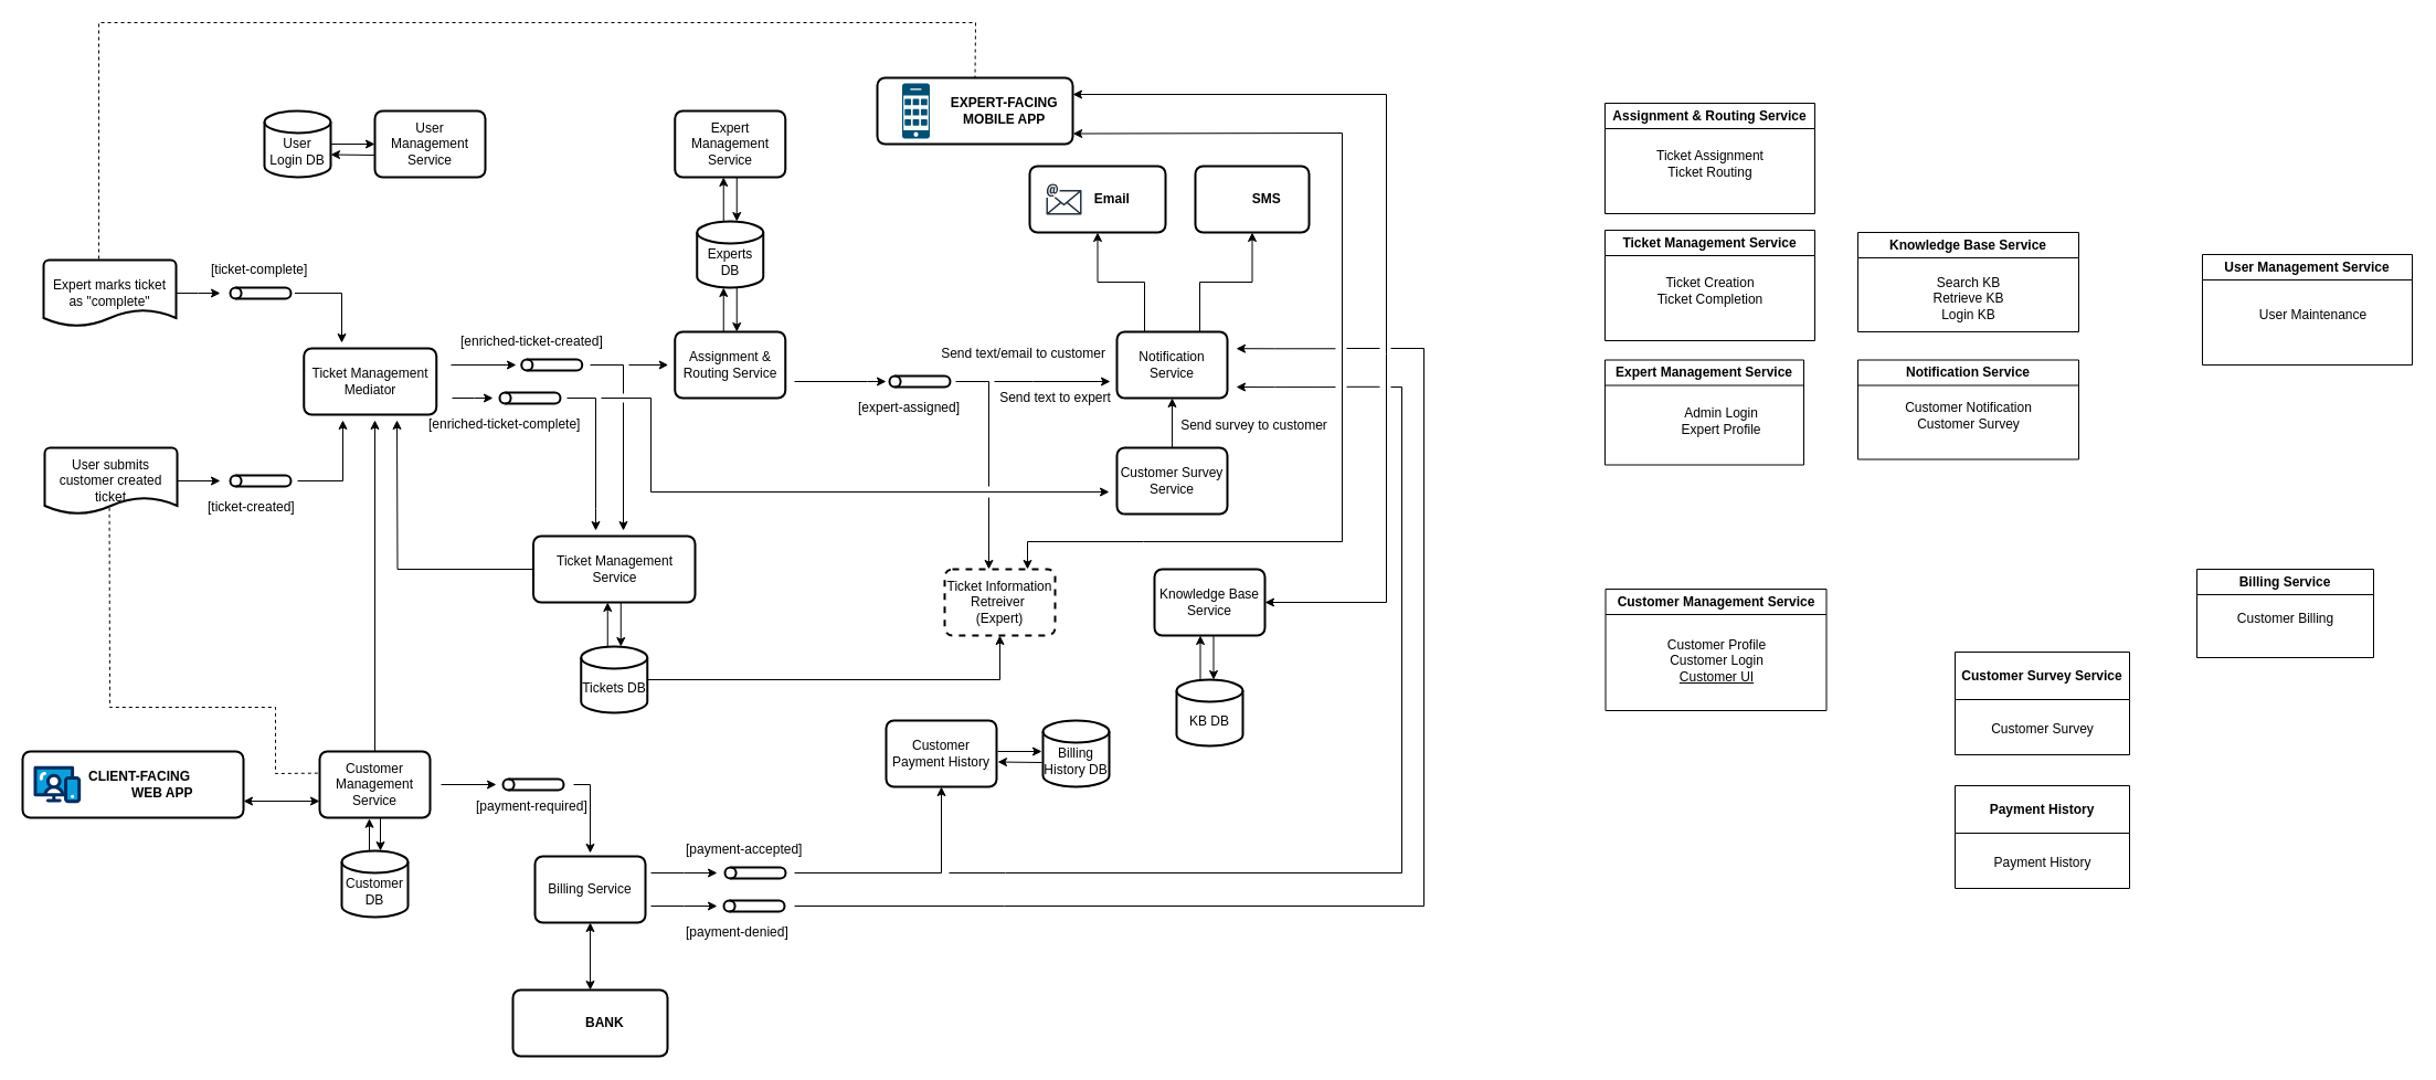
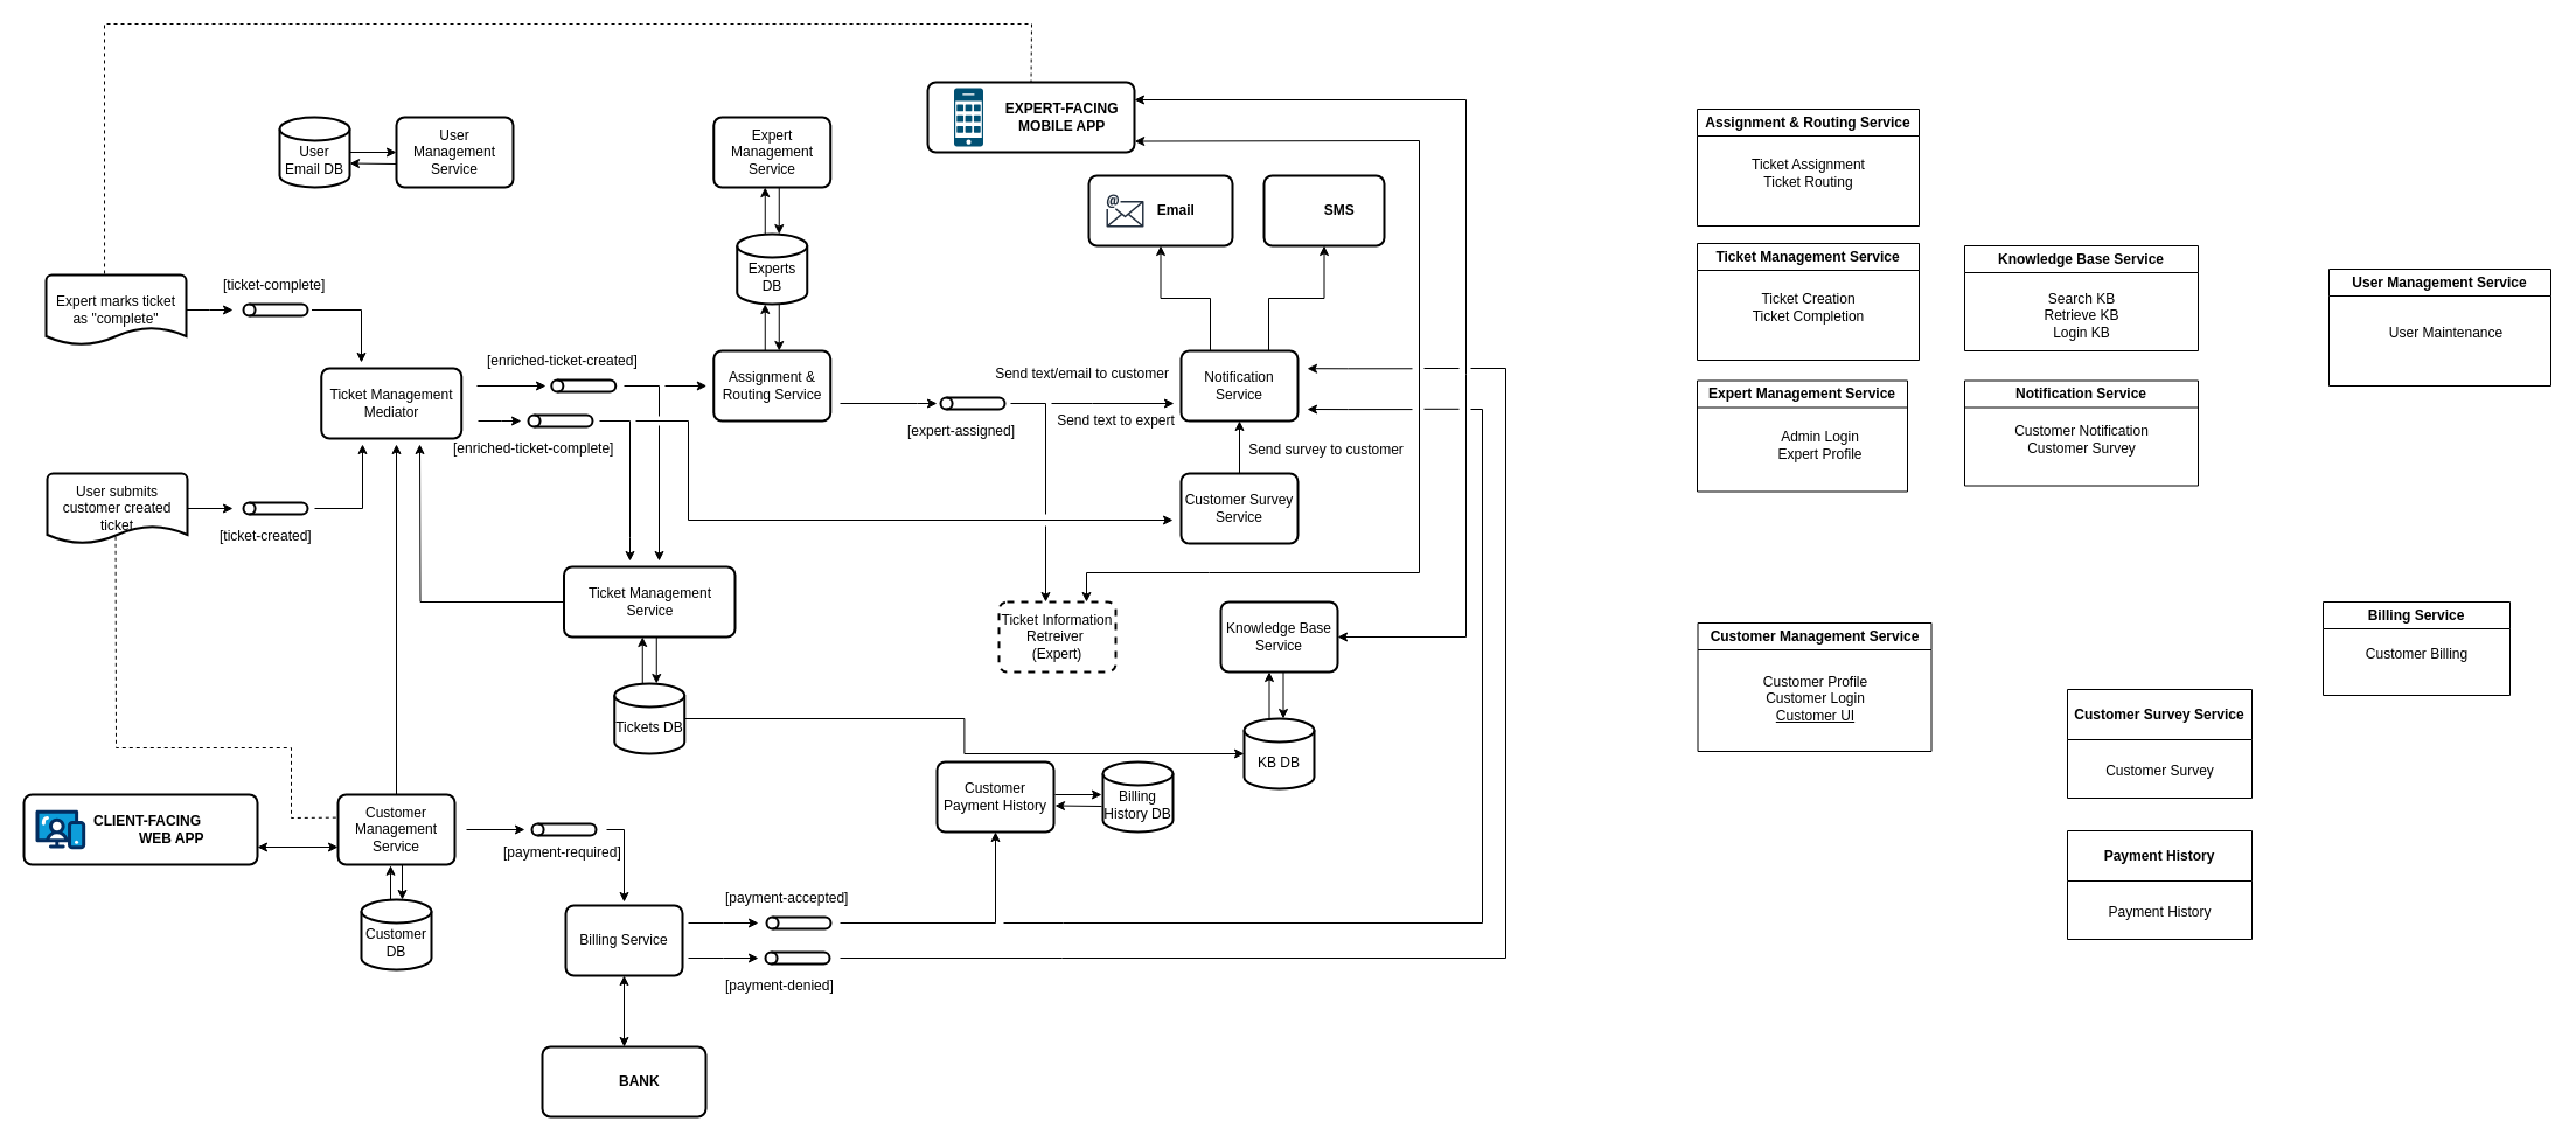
- <mxCell id="35" value="&lt;br&gt;User Login DB" style="strokeWidth=2;html=1;shape=mxgraph.flowchart.database;whiteSpace=wrap;" vertex="1" parent="1"><mxGeometry x="239" y="100" width="60" height="60" as="geometry" /></mxCell>
+ <mxCell id="35" value="&lt;br&gt;User Email DB" style="strokeWidth=2;html=1;shape=mxgraph.flowchart.database;whiteSpace=wrap;" vertex="1" parent="1"><mxGeometry x="239" y="100" width="60" height="60" as="geometry" /></mxCell>
- <mxCell id="5" style="edgeStyle=orthogonalEdgeStyle;rounded=0;orthogonalLoop=1;jettySize=auto;html=1;exitX=1;exitY=0.5;exitDx=0;exitDy=0;exitPerimeter=0;entryX=0.5;entryY=1;entryDx=0;entryDy=0;" edge="1" parent="1" source="6" target="4"><mxGeometry relative="1" as="geometry" /></mxCell>
+ <mxCell id="5" style="edgeStyle=orthogonalEdgeStyle;rounded=0;orthogonalLoop=1;jettySize=auto;html=1;exitX=1;exitY=0.5;exitDx=0;exitDy=0;exitPerimeter=0;" edge="1" parent="1" source="6" target="53"><mxGeometry relative="1" as="geometry" /></mxCell>
